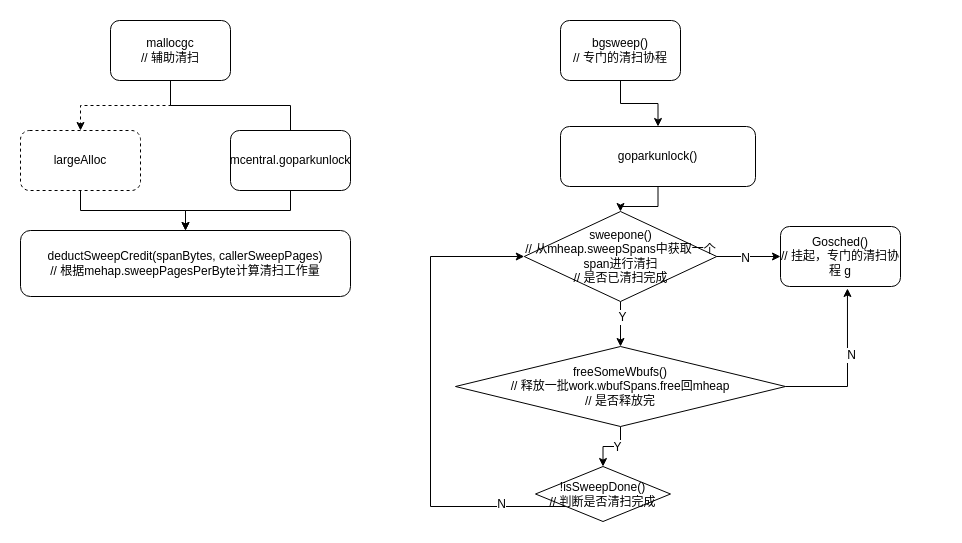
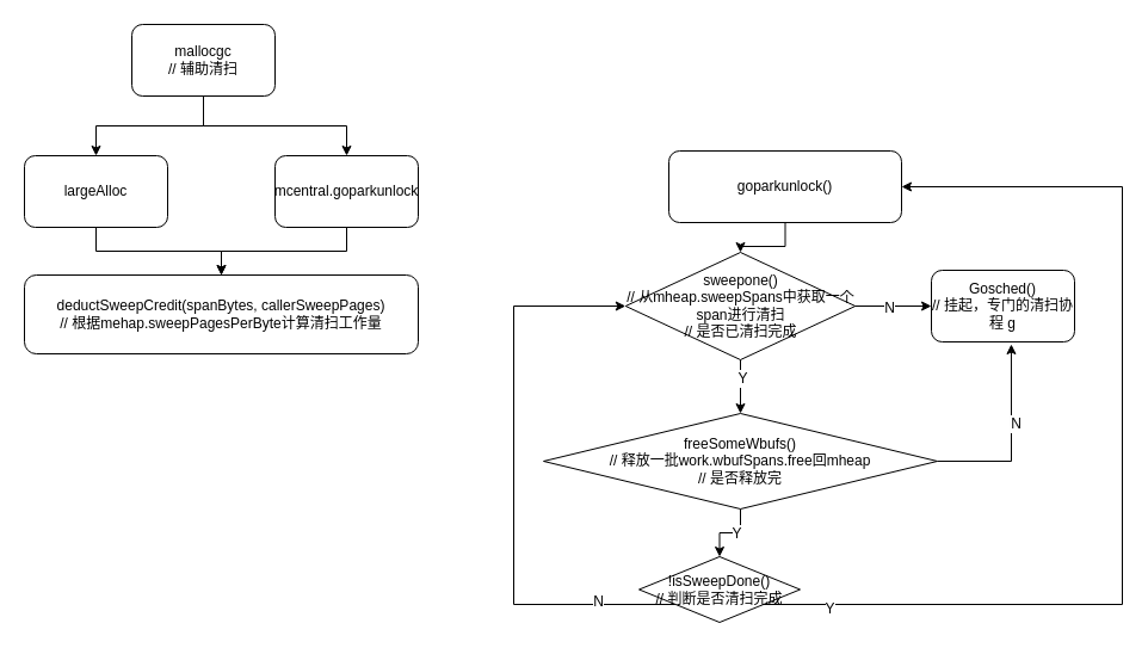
- <mxCell id="3" value="bgsweep()&lt;br&gt;// 专门的清扫协程" style="rounded=1;whiteSpace=wrap;html=1;" parent="1" vertex="1"><mxGeometry x="560" y="20" width="120" height="60" as="geometry" /></mxCell>
- <mxCell id="2" style="edgeStyle=orthogonalEdgeStyle;rounded=0;orthogonalLoop=1;jettySize=auto;html=1;entryX=0.5;entryY=0;entryDx=0;entryDy=0;" parent="1" source="3" target="7" edge="1"><mxGeometry relative="1" as="geometry" /></mxCell>
- <mxCell id="27" style="edgeStyle=orthogonalEdgeStyle;rounded=0;orthogonalLoop=1;jettySize=auto;html=1;entryX=0.5;entryY=0;entryDx=0;entryDy=0;dashed=1;" parent="1" source="29" target="24" edge="1"><mxGeometry relative="1" as="geometry" /></mxCell>
+ <mxCell id="27" style="edgeStyle=orthogonalEdgeStyle;rounded=0;orthogonalLoop=1;jettySize=auto;html=1;entryX=0.5;entryY=0;entryDx=0;entryDy=0;" parent="1" source="29" target="24" edge="1"><mxGeometry relative="1" as="geometry" /></mxCell>
- <mxCell id="28" style="edgeStyle=orthogonalEdgeStyle;rounded=0;orthogonalLoop=1;jettySize=auto;html=1;endArrow=none;" parent="1" source="29" target="26" edge="1"><mxGeometry relative="1" as="geometry" /></mxCell>
+ <mxCell id="28" style="edgeStyle=orthogonalEdgeStyle;rounded=0;orthogonalLoop=1;jettySize=auto;html=1;" parent="1" source="29" target="26" edge="1"><mxGeometry relative="1" as="geometry" /></mxCell>
- <mxCell id="24" value="largeAlloc" style="rounded=1;whiteSpace=wrap;html=1;dashed=1;" parent="1" vertex="1"><mxGeometry x="20" y="130" width="120" height="60" as="geometry" /></mxCell>
+ <mxCell id="24" value="largeAlloc" style="rounded=1;whiteSpace=wrap;html=1;" parent="1" vertex="1"><mxGeometry x="20" y="130" width="120" height="60" as="geometry" /></mxCell>
+ <mxCell id="19" style="edgeStyle=orthogonalEdgeStyle;rounded=0;orthogonalLoop=1;jettySize=auto;html=1;entryX=1;entryY=0.5;entryDx=0;entryDy=0;" parent="1" source="21" target="7" edge="1"><mxGeometry relative="1" as="geometry"><Array as="points"><mxPoint x="940" y="506" /><mxPoint x="940" y="156" /></Array></mxGeometry></mxCell>
+ <mxCell id="20" value="Y" style="text;html=1;align=center;verticalAlign=middle;resizable=0;points=[];;labelBackgroundColor=#ffffff;" parent="19" vertex="1" connectable="0"><mxGeometry x="-0.868" y="-3" relative="1" as="geometry"><mxPoint as="offset" /></mxGeometry></mxCell>
